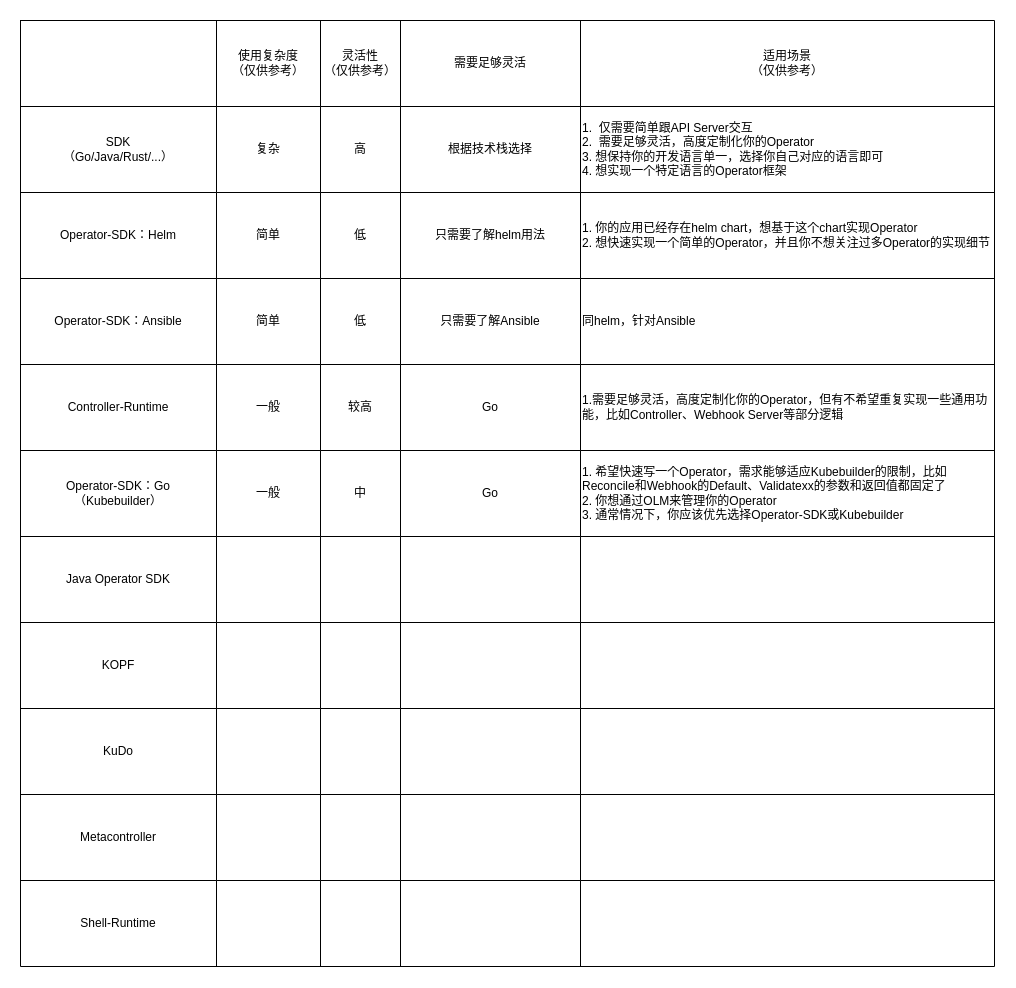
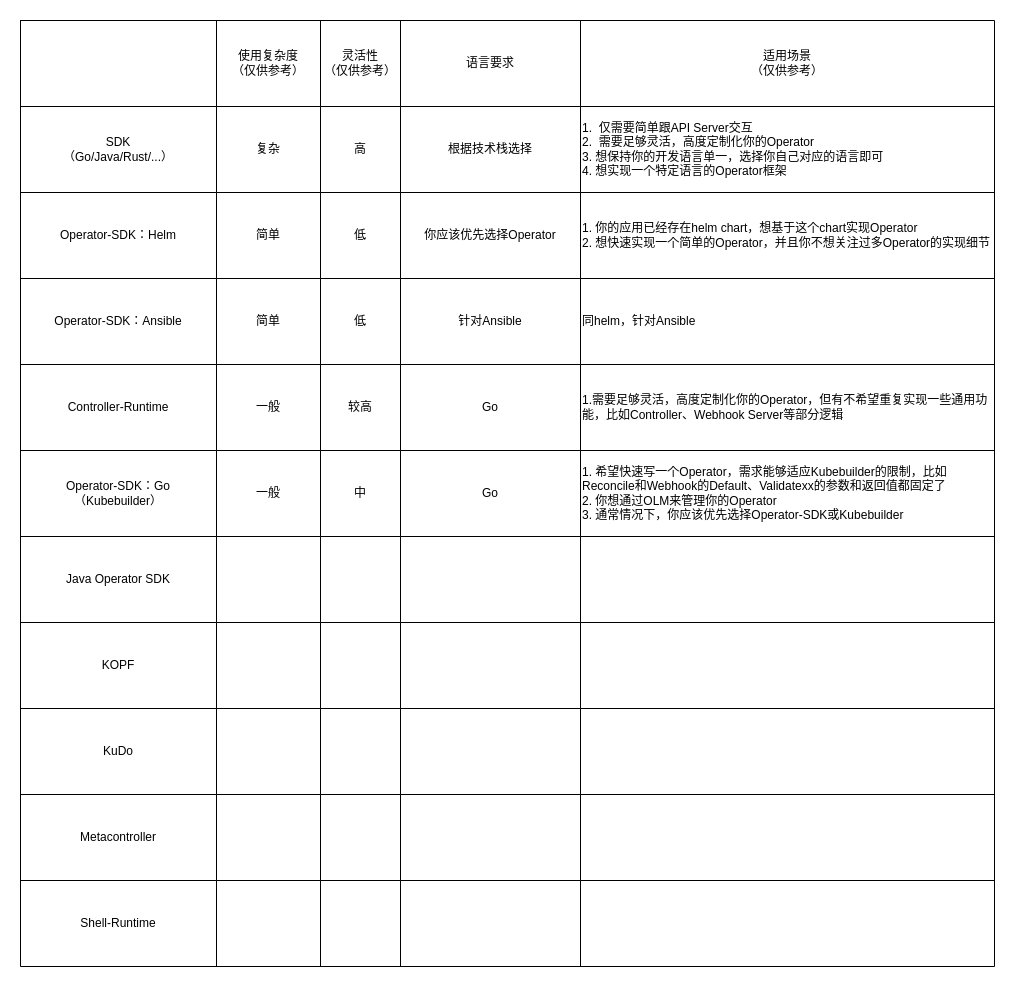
- <mxCell id="7" value="需要足够灵活" style="shape=partialRectangle;html=1;whiteSpace=wrap;connectable=0;overflow=hidden;fillColor=none;top=0;left=0;bottom=0;right=0;pointerEvents=1;" vertex="1" parent="3"><mxGeometry x="380" width="180" height="86" as="geometry"><mxRectangle width="180" height="86" as="alternateBounds" /></mxGeometry></mxCell>
+ <mxCell id="7" value="语言要求" style="shape=partialRectangle;html=1;whiteSpace=wrap;connectable=0;overflow=hidden;fillColor=none;top=0;left=0;bottom=0;right=0;pointerEvents=1;" vertex="1" parent="3"><mxGeometry x="380" width="180" height="86" as="geometry"><mxRectangle width="180" height="86" as="alternateBounds" /></mxGeometry></mxCell>
- <mxCell id="19" value="只需要了解helm用法" style="shape=partialRectangle;html=1;whiteSpace=wrap;connectable=0;overflow=hidden;fillColor=none;top=0;left=0;bottom=0;right=0;pointerEvents=1;" vertex="1" parent="15"><mxGeometry x="380" width="180" height="86" as="geometry"><mxRectangle width="180" height="86" as="alternateBounds" /></mxGeometry></mxCell>
+ <mxCell id="19" value="你应该优先选择Operator" style="shape=partialRectangle;html=1;whiteSpace=wrap;connectable=0;overflow=hidden;fillColor=none;top=0;left=0;bottom=0;right=0;pointerEvents=1;" vertex="1" parent="15"><mxGeometry x="380" width="180" height="86" as="geometry"><mxRectangle width="180" height="86" as="alternateBounds" /></mxGeometry></mxCell>
- <mxCell id="25" value="只需要了解Ansible" style="shape=partialRectangle;html=1;whiteSpace=wrap;connectable=0;overflow=hidden;fillColor=none;top=0;left=0;bottom=0;right=0;pointerEvents=1;" vertex="1" parent="21"><mxGeometry x="380" width="180" height="86" as="geometry"><mxRectangle width="180" height="86" as="alternateBounds" /></mxGeometry></mxCell>
+ <mxCell id="25" value="针对Ansible" style="shape=partialRectangle;html=1;whiteSpace=wrap;connectable=0;overflow=hidden;fillColor=none;top=0;left=0;bottom=0;right=0;pointerEvents=1;" vertex="1" parent="21"><mxGeometry x="380" width="180" height="86" as="geometry"><mxRectangle width="180" height="86" as="alternateBounds" /></mxGeometry></mxCell>
